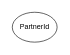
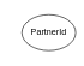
- <mxCell id="2" value="PartnerId" style="ellipse;whiteSpace=wrap;html=1;" vertex="1" parent="1"><mxGeometry x="20" y="20" width="75" height="50" as="geometry" /></mxCell>
+ <mxCell id="2" value="PartnerId" style="ellipse;whiteSpace=wrap;html=1;" vertex="1" parent="1"><mxGeometry x="30" y="20" width="75" height="50" as="geometry" /></mxCell>
